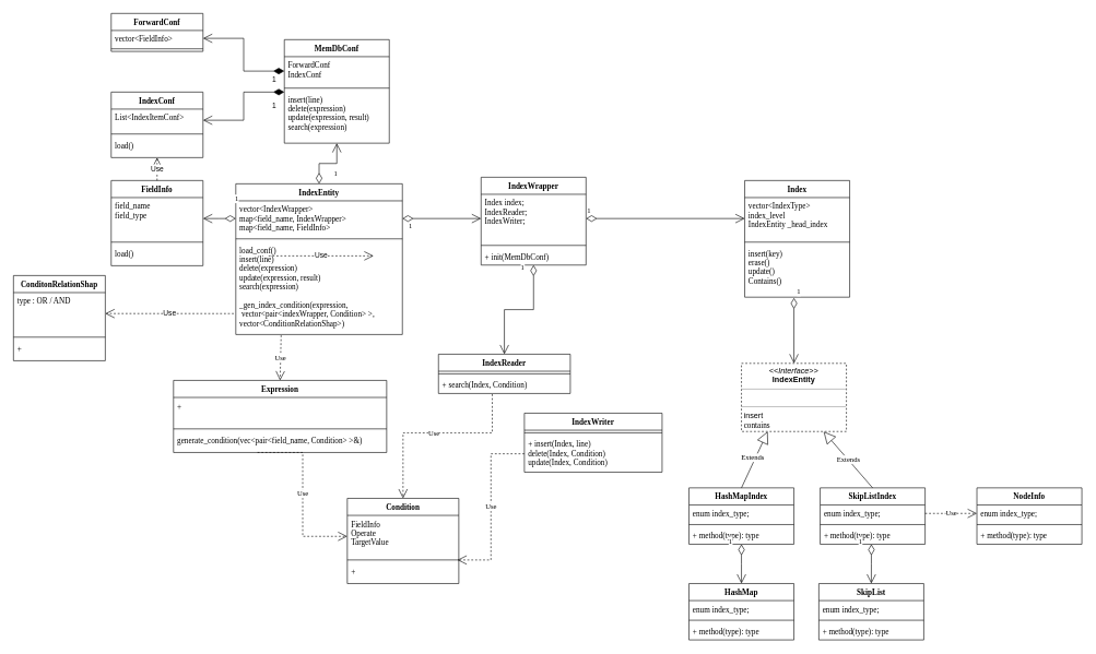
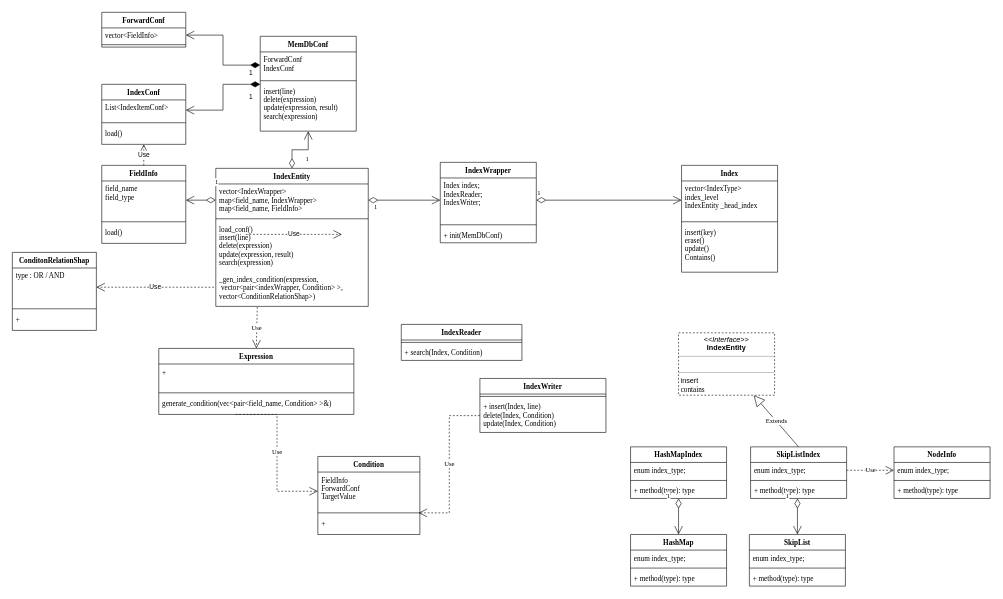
- <mxCell id="33" value="1" style="endArrow=open;html=1;endSize=12;startArrow=diamondThin;startSize=14;startFill=0;edgeStyle=elbowEdgeStyle;align=left;verticalAlign=bottom;rounded=0;entryX=0.5;entryY=0;entryDx=0;entryDy=0;fontFamily=Comic Sans MS;jumpSize=6;elbow=vertical;" parent="1" source="9" target="25" edge="1"><mxGeometry x="-0.867" y="-21" relative="1" as="geometry"><mxPoint x="783" y="400" as="sourcePoint" /><mxPoint x="753" y="343" as="targetPoint" /><mxPoint as="offset" /></mxGeometry></mxCell>
- <mxCell id="49" value="1" style="endArrow=open;html=1;endSize=12;startArrow=diamondThin;startSize=14;startFill=0;edgeStyle=orthogonalEdgeStyle;align=left;verticalAlign=bottom;rounded=0;strokeColor=default;fontFamily=Comic Sans MS;entryX=0.5;entryY=0;entryDx=0;entryDy=0;exitX=0.469;exitY=1.013;exitDx=0;exitDy=0;exitPerimeter=0;" parent="1" source="44" target="21" edge="1"><mxGeometry x="-1" y="3" relative="1" as="geometry"><mxPoint x="1188" y="473" as="sourcePoint" /><mxPoint x="1316" y="513" as="targetPoint" /></mxGeometry></mxCell>
- <mxCell id="28" value="Use" style="endArrow=open;endSize=12;dashed=1;html=1;rounded=0;strokeColor=default;fontFamily=Comic Sans MS;exitX=0.408;exitY=1.038;exitDx=0;exitDy=0;entryX=0.5;entryY=0;entryDx=0;entryDy=0;edgeStyle=elbowEdgeStyle;elbow=vertical;exitPerimeter=0;" parent="1" source="27" target="61" edge="1"><mxGeometry width="160" relative="1" as="geometry"><mxPoint x="519" y="534" as="sourcePoint" /><mxPoint x="593" y="877" as="targetPoint" /><Array as="points"><mxPoint x="639" y="660" /></Array></mxGeometry></mxCell>
- <mxCell id="19" value="Extends" style="endArrow=block;endSize=16;endFill=0;html=1;rounded=0;fontFamily=Comic Sans MS;exitX=0.5;exitY=0;exitDx=0;exitDy=0;strokeColor=default;entryX=0.25;entryY=1;entryDx=0;entryDy=0;" parent="1" source="11" target="21" edge="1"><mxGeometry x="0.04" y="4" width="160" relative="1" as="geometry"><mxPoint x="1140" y="744" as="sourcePoint" /><mxPoint x="1172.54" y="638" as="targetPoint" /><mxPoint as="offset" /></mxGeometry></mxCell>
- <mxCell id="62" value="FieldInfo&#10;Operate&#10;TargetValue" style="text;strokeColor=none;fillColor=none;align=left;verticalAlign=top;spacingLeft=4;spacingRight=4;overflow=hidden;rotatable=0;points=[[0,0.5],[1,0.5]];portConstraint=eastwest;fontFamily=Comic Sans MS;" parent="61" vertex="1"><mxGeometry y="26" width="170" height="64" as="geometry" /></mxCell>
+ <mxCell id="62" value="FieldInfo&#10;ForwardConf&#10;TargetValue" style="text;strokeColor=none;fillColor=none;align=left;verticalAlign=top;spacingLeft=4;spacingRight=4;overflow=hidden;rotatable=0;points=[[0,0.5],[1,0.5]];portConstraint=eastwest;fontFamily=Comic Sans MS;" parent="61" vertex="1"><mxGeometry y="26" width="170" height="64" as="geometry" /></mxCell>
